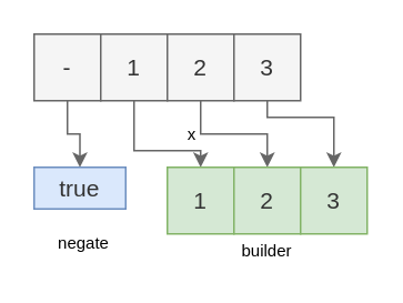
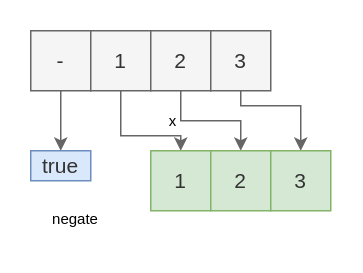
- <mxCell id="11" value="true" style="rounded=0;whiteSpace=wrap;html=1;fontSize=14;fillColor=#dae8fc;strokeColor=#6c8ebf;fontStyle=0;fontColor=#333333;" parent="1" vertex="1"><mxGeometry x="20" y="100" width="55" height="25" as="geometry" /></mxCell>
+ <mxCell id="11" value="true" style="rounded=0;whiteSpace=wrap;html=1;fontSize=14;fillColor=#dae8fc;strokeColor=#6c8ebf;fontStyle=0;fontColor=#333333;" parent="1" vertex="1"><mxGeometry x="20" y="100" width="40" height="20" as="geometry" /></mxCell>
- <mxCell id="16" value="builder" style="text;html=1;align=center;verticalAlign=middle;whiteSpace=wrap;rounded=0;fontSize=10;" parent="1" vertex="1"><mxGeometry x="100" y="140" width="120" height="20" as="geometry" /></mxCell>
